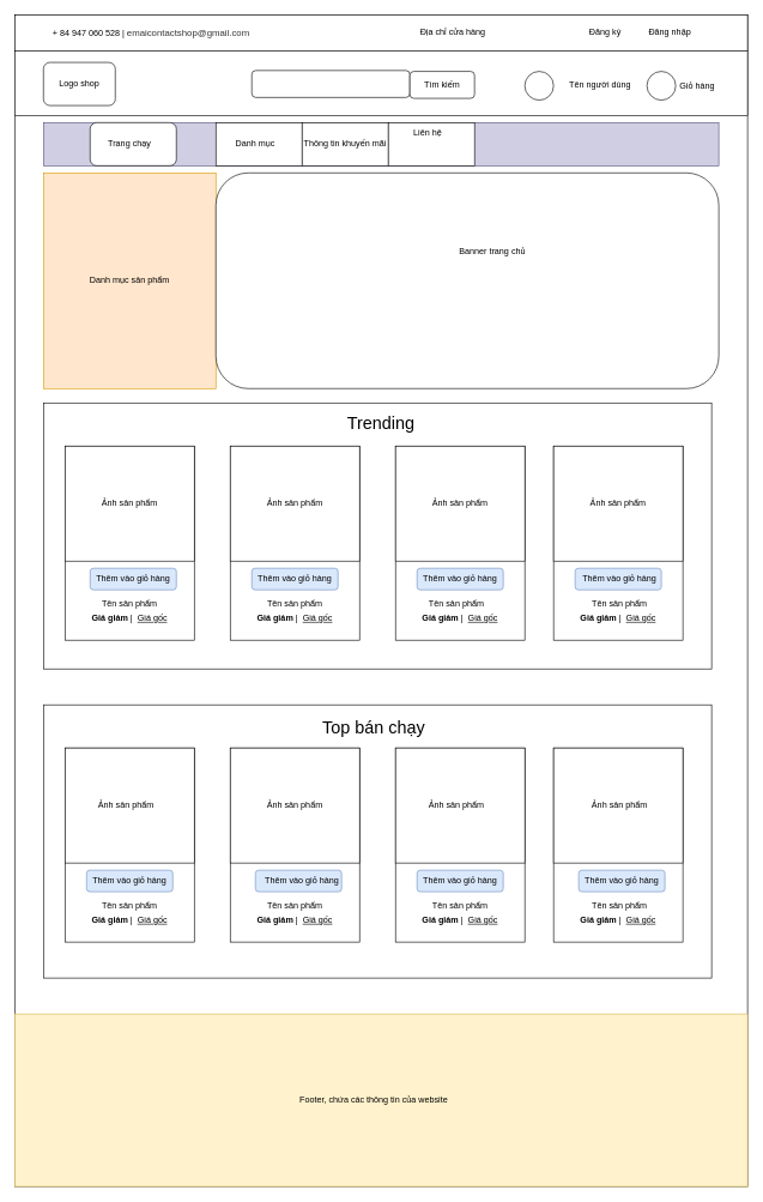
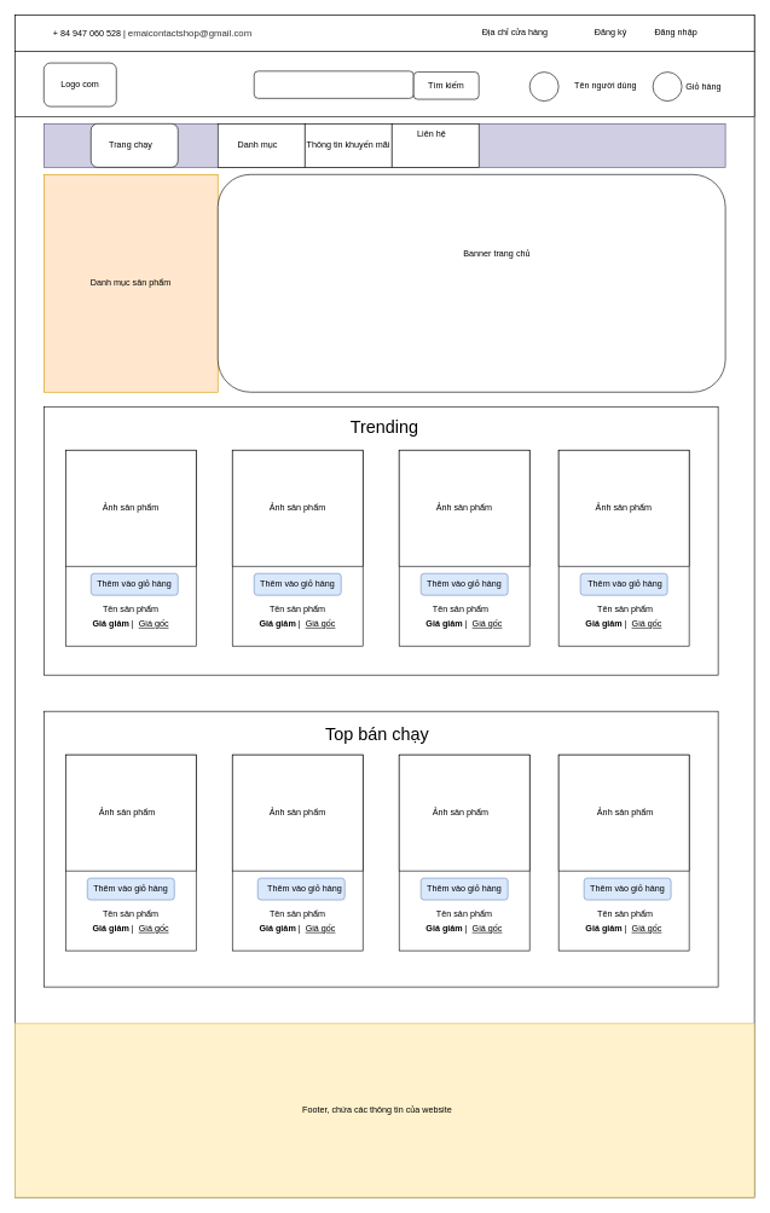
- <mxCell id="5" value="Địa chỉ cửa hàng" style="text;html=1;align=center;verticalAlign=middle;whiteSpace=wrap;rounded=0;noLabel=0;shadow=0;glass=0;" parent="1" vertex="1"><mxGeometry x="570" y="35" width="120" height="20" as="geometry" /></mxCell>
+ <mxCell id="5" value="Địa chỉ cửa hàng" style="text;html=1;align=center;verticalAlign=middle;whiteSpace=wrap;rounded=0;noLabel=0;shadow=0;glass=0;" parent="1" vertex="1"><mxGeometry x="650" y="35" width="120" height="20" as="geometry" /></mxCell>
- <mxCell id="10" value="Logo shop" style="text;html=1;strokeColor=none;fillColor=none;align=center;verticalAlign=middle;whiteSpace=wrap;rounded=0;shadow=0;glass=0;" parent="1" vertex="1"><mxGeometry x="80" y="106.25" width="60" height="20" as="geometry" /></mxCell>
+ <mxCell id="10" value="Logo com" style="text;html=1;strokeColor=none;fillColor=none;align=center;verticalAlign=middle;whiteSpace=wrap;rounded=0;shadow=0;glass=0;" parent="1" vertex="1"><mxGeometry x="80" y="106.25" width="60" height="20" as="geometry" /></mxCell>
